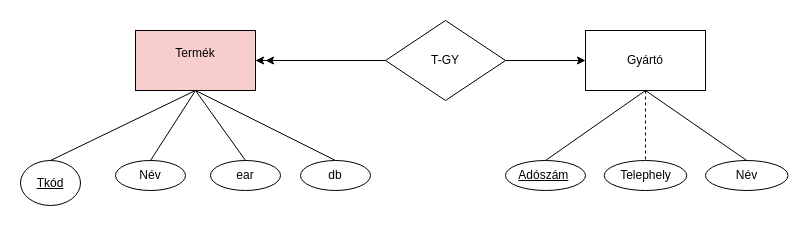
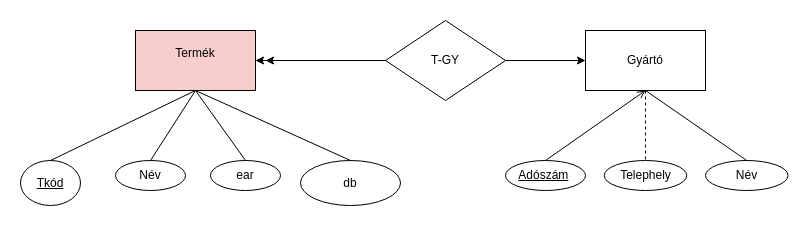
- <mxCell id="15" value="" style="endArrow=none;html=1;rounded=0;entryX=0.5;entryY=1;entryDx=0;entryDy=0;exitX=0.5;exitY=0;exitDx=0;exitDy=0;" edge="1" parent="1" source="19" target="5"><mxGeometry width="50" height="50" relative="1" as="geometry"><mxPoint x="425" y="180" as="sourcePoint" /><mxPoint x="475" y="130" as="targetPoint" /></mxGeometry></mxCell>
+ <mxCell id="15" value="" style="endArrow=open;html=1;rounded=0;entryX=0.5;entryY=1;entryDx=0;entryDy=0;exitX=0.5;exitY=0;exitDx=0;exitDy=0;" edge="1" parent="1" source="19" target="5"><mxGeometry width="50" height="50" relative="1" as="geometry"><mxPoint x="425" y="180" as="sourcePoint" /><mxPoint x="475" y="130" as="targetPoint" /></mxGeometry></mxCell>
- <mxCell id="20" value="&lt;div&gt;db&lt;/div&gt;" style="ellipse;whiteSpace=wrap;html=1;" vertex="1" parent="1"><mxGeometry x="300" y="160" width="70" height="30" as="geometry" /></mxCell>
+ <mxCell id="20" value="&lt;div&gt;db&lt;/div&gt;" style="ellipse;whiteSpace=wrap;html=1;" vertex="1" parent="1"><mxGeometry x="300" y="160" width="100" height="45" as="geometry" /></mxCell>
